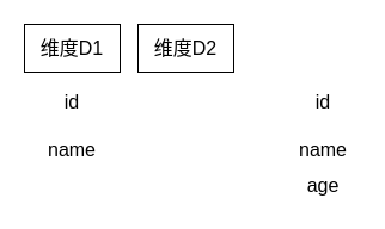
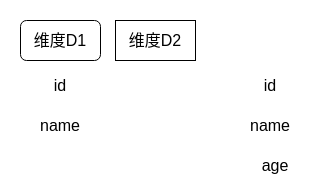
- <mxCell id="2" value="维度D1" style="rounded=0;whiteSpace=wrap;html=1;fontSize=16;" vertex="1" parent="1"><mxGeometry x="20" y="20" width="80" height="40" as="geometry" /></mxCell>
+ <mxCell id="2" value="维度D1" style="whiteSpace=wrap;html=1;fontSize=16;rounded=1;" vertex="1" parent="1"><mxGeometry x="20" y="20" width="80" height="40" as="geometry" /></mxCell>
- <mxCell id="8" value="age" style="text;html=1;strokeColor=none;fillColor=none;align=center;verticalAlign=middle;whiteSpace=wrap;rounded=0;fontSize=16;" vertex="1" parent="1"><mxGeometry x="240" y="140" width="60" height="30" as="geometry" /></mxCell>
+ <mxCell id="8" value="age" style="text;html=1;strokeColor=none;fillColor=none;align=center;verticalAlign=middle;whiteSpace=wrap;rounded=0;fontSize=16;" vertex="1" parent="1"><mxGeometry x="245" y="150" width="60" height="30" as="geometry" /></mxCell>
